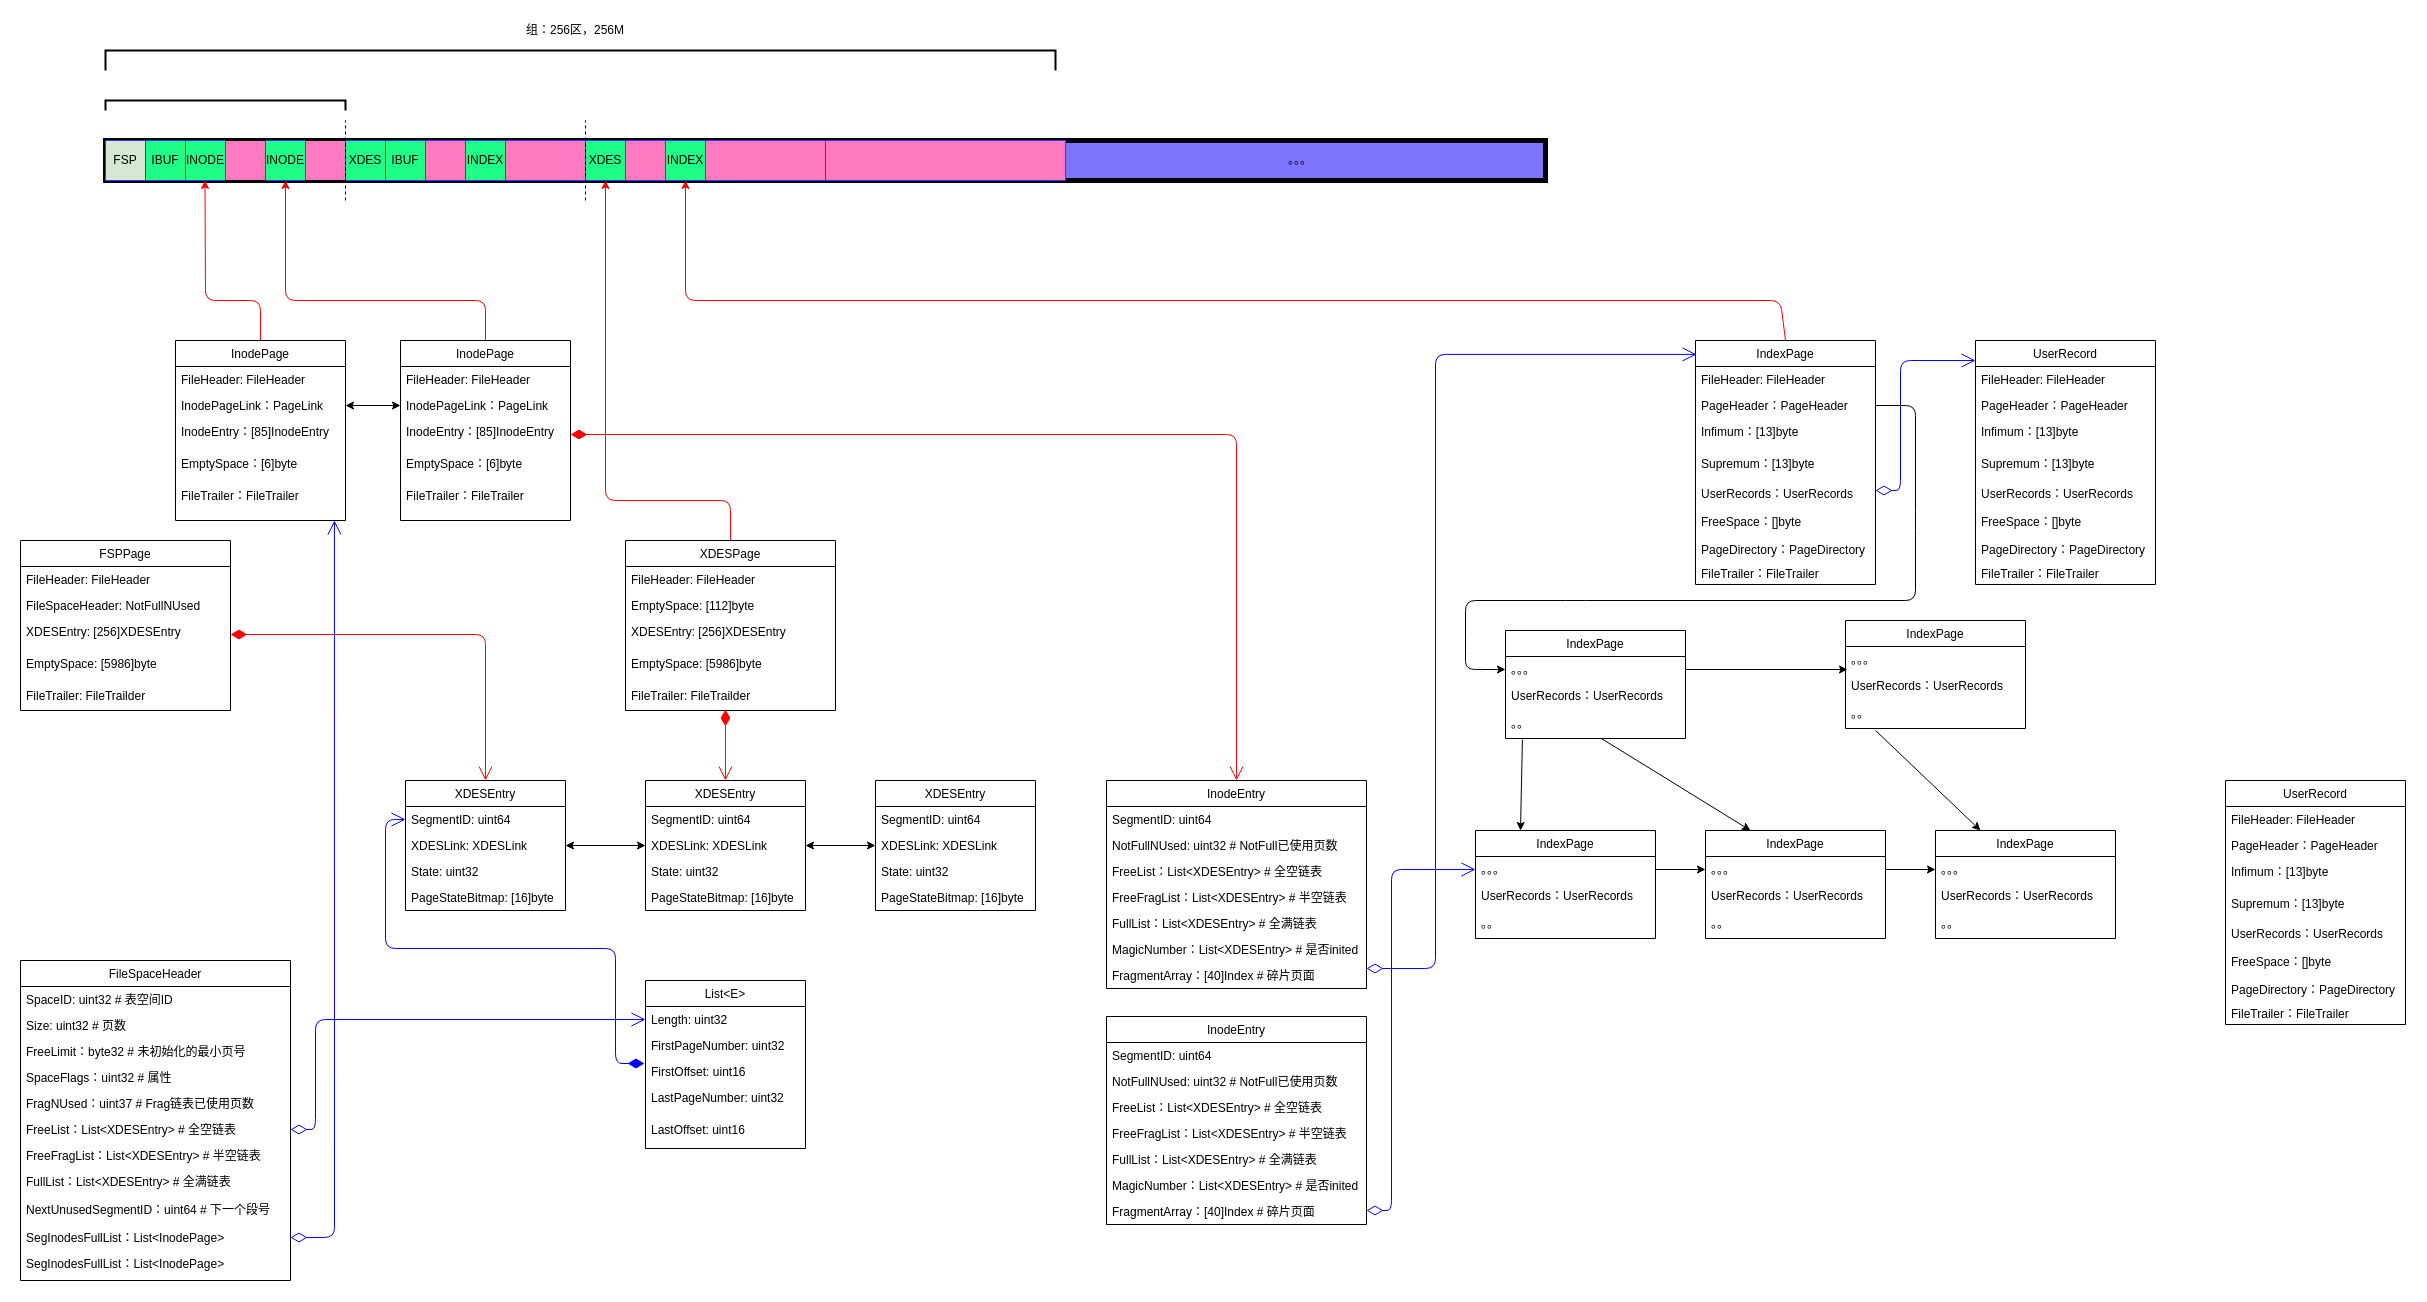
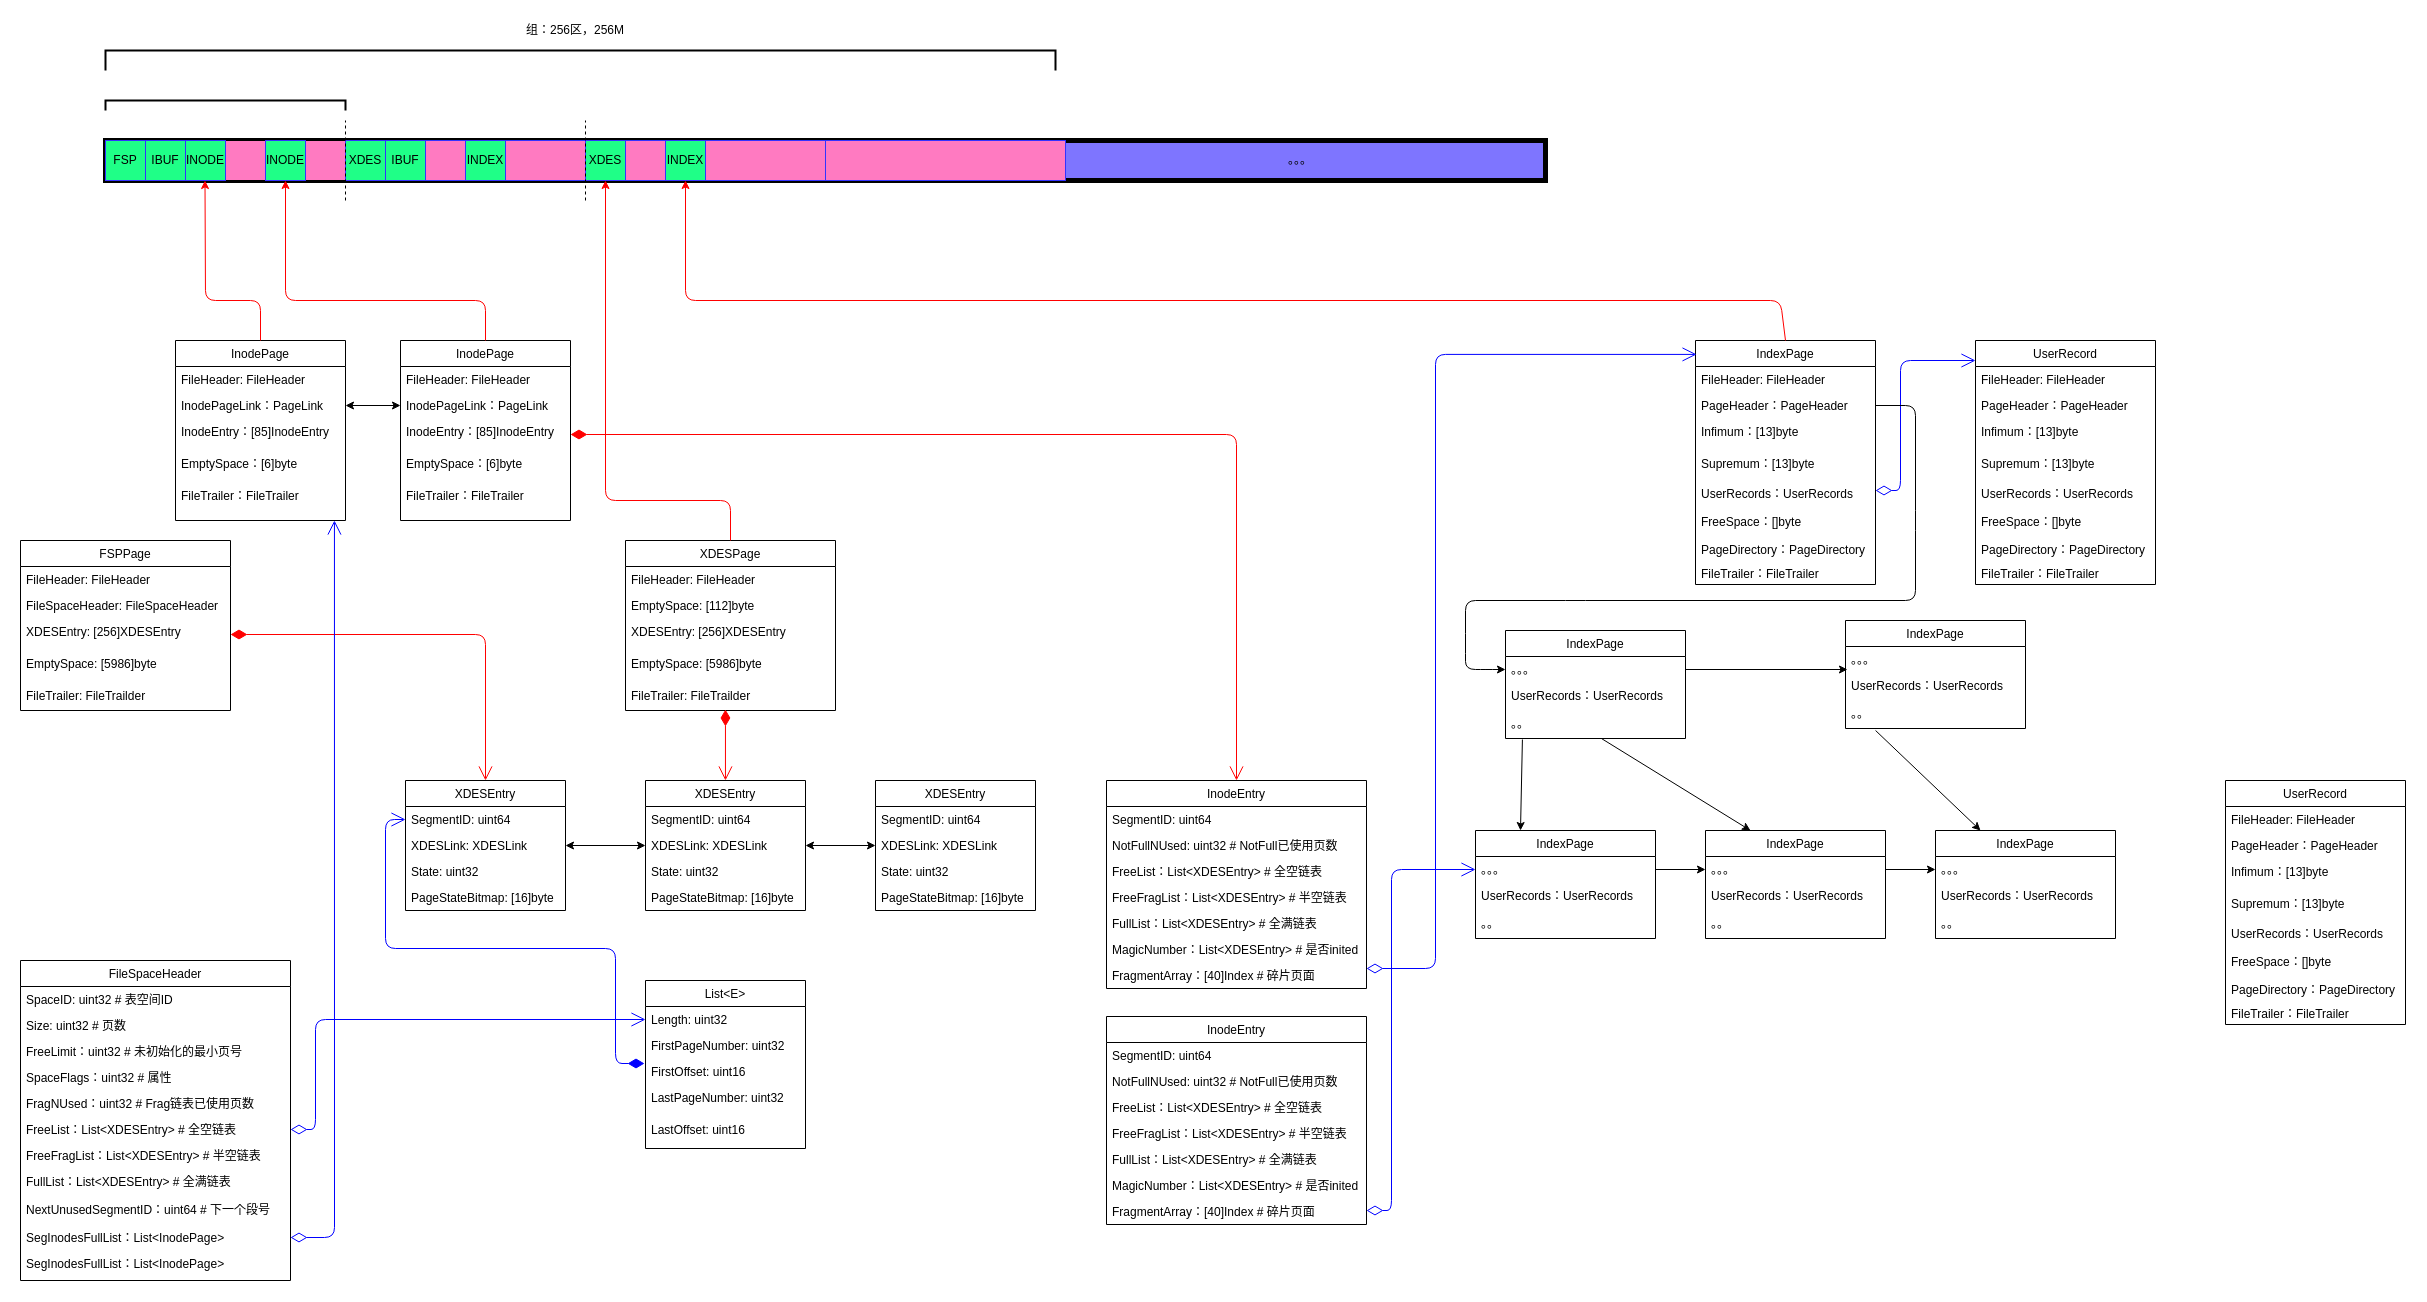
- <mxCell id="5" value="FSP" style="rounded=0;whiteSpace=wrap;html=1;strokeColor=#3333FF;fillColor=#d5e8d4;shadow=0;" parent="1" vertex="1"><mxGeometry x="105" y="140" width="40" height="40" as="geometry" /></mxCell>
+ <mxCell id="5" value="FSP" style="rounded=0;whiteSpace=wrap;html=1;strokeColor=#3333FF;fillColor=#1FFF87;shadow=0;" parent="1" vertex="1"><mxGeometry x="105" y="140" width="40" height="40" as="geometry" /></mxCell>
- <mxCell id="59" value="FileSpaceHeader: NotFullNUsed" style="text;strokeColor=none;fillColor=none;align=left;verticalAlign=top;spacingLeft=4;spacingRight=4;overflow=hidden;rotatable=0;points=[[0,0.5],[1,0.5]];portConstraint=eastwest;" parent="57" vertex="1"><mxGeometry y="52" width="210" height="26" as="geometry" /></mxCell>
+ <mxCell id="59" value="FileSpaceHeader: FileSpaceHeader" style="text;strokeColor=none;fillColor=none;align=left;verticalAlign=top;spacingLeft=4;spacingRight=4;overflow=hidden;rotatable=0;points=[[0,0.5],[1,0.5]];portConstraint=eastwest;" parent="57" vertex="1"><mxGeometry y="52" width="210" height="26" as="geometry" /></mxCell>
- <mxCell id="9" value="FreeLimit：byte32 # 未初始化的最小页号" style="text;strokeColor=none;fillColor=none;align=left;verticalAlign=top;spacingLeft=4;spacingRight=4;overflow=hidden;rotatable=0;points=[[0,0.5],[1,0.5]];portConstraint=eastwest;" parent="6" vertex="1"><mxGeometry y="78" width="270" height="26" as="geometry" /></mxCell>
+ <mxCell id="9" value="FreeLimit：uint32 # 未初始化的最小页号" style="text;strokeColor=none;fillColor=none;align=left;verticalAlign=top;spacingLeft=4;spacingRight=4;overflow=hidden;rotatable=0;points=[[0,0.5],[1,0.5]];portConstraint=eastwest;" parent="6" vertex="1"><mxGeometry y="78" width="270" height="26" as="geometry" /></mxCell>
- <mxCell id="11" value="FragNUsed：uint37 # Frag链表已使用页数" style="text;strokeColor=none;fillColor=none;align=left;verticalAlign=top;spacingLeft=4;spacingRight=4;overflow=hidden;rotatable=0;points=[[0,0.5],[1,0.5]];portConstraint=eastwest;" parent="6" vertex="1"><mxGeometry y="130" width="270" height="26" as="geometry" /></mxCell>
+ <mxCell id="11" value="FragNUsed：uint32 # Frag链表已使用页数" style="text;strokeColor=none;fillColor=none;align=left;verticalAlign=top;spacingLeft=4;spacingRight=4;overflow=hidden;rotatable=0;points=[[0,0.5],[1,0.5]];portConstraint=eastwest;" parent="6" vertex="1"><mxGeometry y="130" width="270" height="26" as="geometry" /></mxCell>
